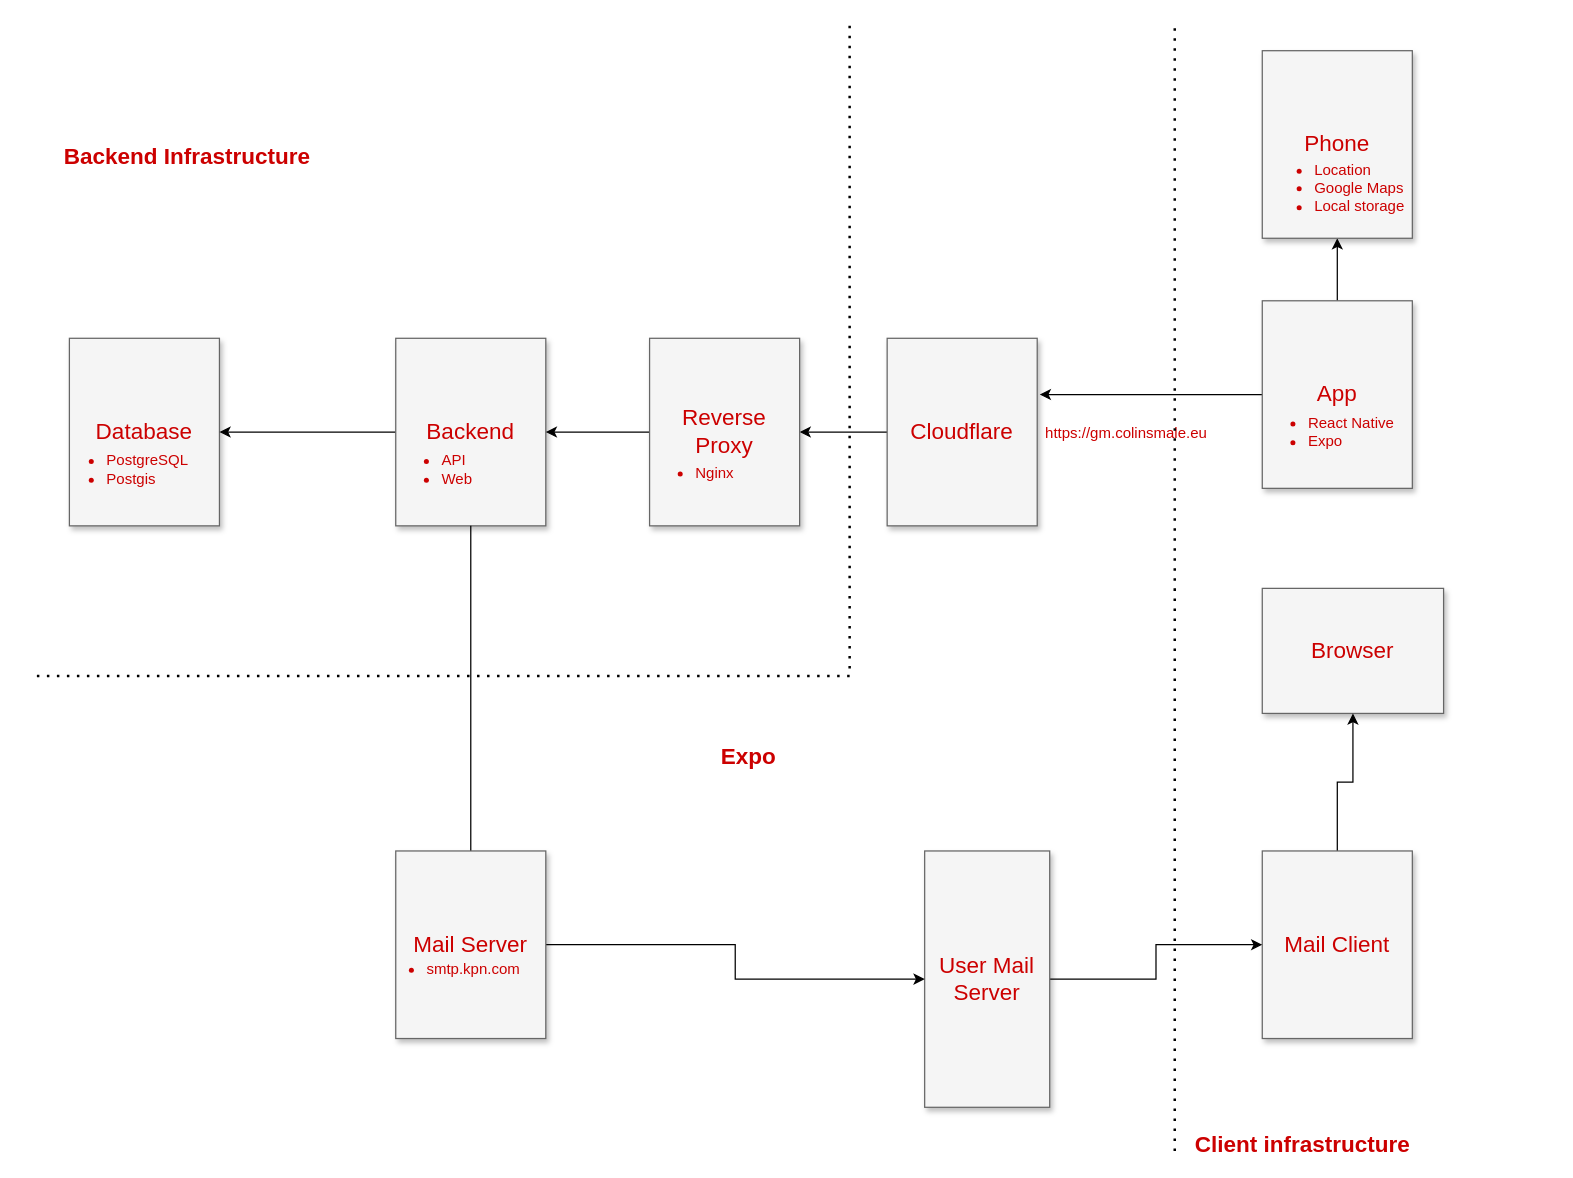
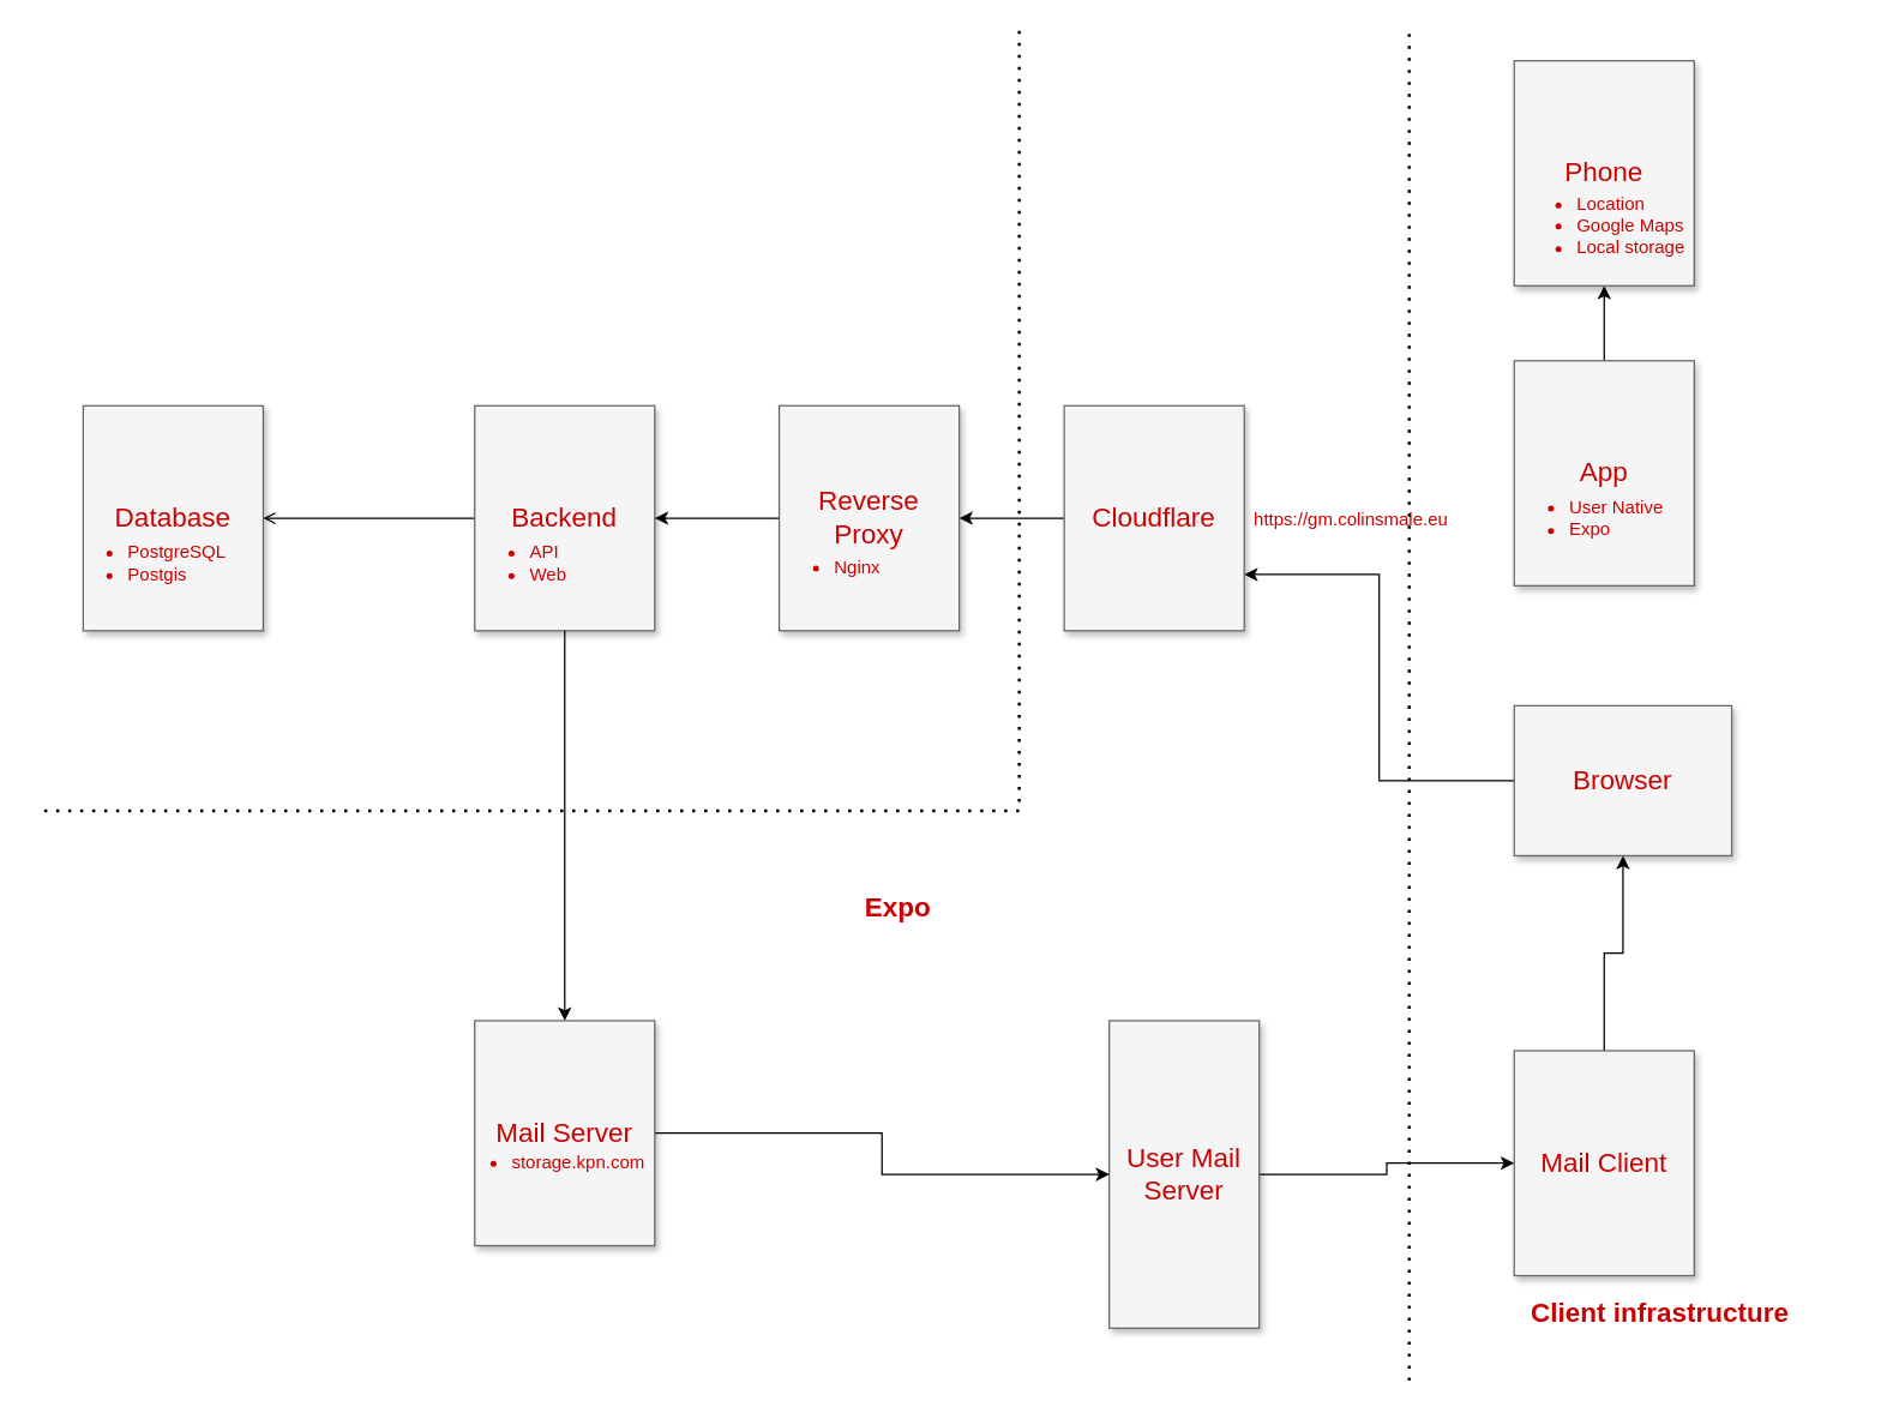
- <mxCell id="31" value="&lt;font style=&quot;font-size: 18px;&quot;&gt;&lt;b&gt;Backend Infrastructure&lt;/b&gt;&lt;/font&gt;" style="text;html=1;strokeColor=none;fillColor=none;align=center;verticalAlign=middle;whiteSpace=wrap;rounded=0;fontColor=#CC0000;" vertex="1" parent="1"><mxGeometry x="20" y="110" width="259" height="30" as="geometry" /></mxCell>
- <mxCell id="6" style="edgeStyle=orthogonalEdgeStyle;rounded=0;orthogonalLoop=1;jettySize=auto;html=1;exitX=0;exitY=0.5;exitDx=0;exitDy=0;entryX=1.017;entryY=0.3;entryDx=0;entryDy=0;entryPerimeter=0;fontColor=#CC0000;" parent="1" source="8" target="14" edge="1"><mxGeometry relative="1" as="geometry" /></mxCell>
- <mxCell id="3" style="edgeStyle=orthogonalEdgeStyle;rounded=0;orthogonalLoop=1;jettySize=auto;html=1;exitX=0;exitY=0.5;exitDx=0;exitDy=0;entryX=1;entryY=0.5;entryDx=0;entryDy=0;fontColor=#CC0000;" parent="1" source="4" target="2" edge="1"><mxGeometry relative="1" as="geometry" /></mxCell>
+ <mxCell id="3" style="edgeStyle=orthogonalEdgeStyle;rounded=0;orthogonalLoop=1;jettySize=auto;html=1;exitX=0;exitY=0.5;exitDx=0;exitDy=0;entryX=1;entryY=0.5;entryDx=0;entryDy=0;fontColor=#CC0000;endArrow=open;" parent="1" source="4" target="2" edge="1"><mxGeometry relative="1" as="geometry" /></mxCell>
- <mxCell id="22" value="&lt;ul&gt;&lt;li&gt;React Native&lt;/li&gt;&lt;li&gt;Expo&lt;/li&gt;&lt;/ul&gt;" style="text;html=1;strokeColor=none;fillColor=none;align=left;verticalAlign=middle;whiteSpace=wrap;rounded=0;fontColor=#CC0000;" parent="1" vertex="1"><mxGeometry x="1004" y="330" width="130" height="30" as="geometry" /></mxCell>
+ <mxCell id="22" value="&lt;ul&gt;&lt;li&gt;User Native&lt;/li&gt;&lt;li&gt;Expo&lt;/li&gt;&lt;/ul&gt;" style="text;html=1;strokeColor=none;fillColor=none;align=left;verticalAlign=middle;whiteSpace=wrap;rounded=0;fontColor=#CC0000;" parent="1" vertex="1"><mxGeometry x="1004" y="330" width="130" height="30" as="geometry" /></mxCell>
+ <mxCell id="9" style="edgeStyle=orthogonalEdgeStyle;rounded=0;orthogonalLoop=1;jettySize=auto;html=1;exitX=0;exitY=0.5;exitDx=0;exitDy=0;entryX=1;entryY=0.75;entryDx=0;entryDy=0;fontColor=#CC0000;" parent="1" source="10" target="14" edge="1"><mxGeometry relative="1" as="geometry" /></mxCell>
- <mxCell id="5" style="edgeStyle=orthogonalEdgeStyle;rounded=0;orthogonalLoop=1;jettySize=auto;html=1;exitX=0.5;exitY=1;exitDx=0;exitDy=0;entryX=0.5;entryY=0;entryDx=0;entryDy=0;fontColor=#CC0000;endArrow=none;" parent="1" source="4" target="28" edge="1"><mxGeometry relative="1" as="geometry"><mxPoint x="149" y="582.5" as="sourcePoint" /></mxGeometry></mxCell>
+ <mxCell id="5" style="edgeStyle=orthogonalEdgeStyle;rounded=0;orthogonalLoop=1;jettySize=auto;html=1;exitX=0.5;exitY=1;exitDx=0;exitDy=0;entryX=0.5;entryY=0;entryDx=0;entryDy=0;fontColor=#CC0000;" parent="1" source="4" target="28" edge="1"><mxGeometry relative="1" as="geometry"><mxPoint x="149" y="582.5" as="sourcePoint" /></mxGeometry></mxCell>
- <mxCell id="12" value="Mail Client" style="whiteSpace=wrap;html=1;shadow=1;fontSize=18;fillColor=#f5f5f5;strokeColor=#666666;fontColor=#CC0000;" parent="1" vertex="1"><mxGeometry x="1009" y="680" width="120" height="150" as="geometry" /></mxCell>
+ <mxCell id="12" value="Mail Client" style="whiteSpace=wrap;html=1;shadow=1;fontSize=18;fillColor=#f5f5f5;strokeColor=#666666;fontColor=#CC0000;" parent="1" vertex="1"><mxGeometry x="1009" y="700" width="120" height="150" as="geometry" /></mxCell>
- <mxCell id="30" value="&lt;ul&gt;&lt;li&gt;smtp.kpn.com&lt;/li&gt;&lt;/ul&gt;" style="text;html=1;strokeColor=none;fillColor=none;align=left;verticalAlign=middle;whiteSpace=wrap;rounded=0;fontColor=#CC0000;" parent="1" vertex="1"><mxGeometry x="299" y="760" width="130" height="30" as="geometry" /></mxCell>
+ <mxCell id="30" value="&lt;ul&gt;&lt;li&gt;storage.kpn.com&lt;/li&gt;&lt;/ul&gt;" style="text;html=1;strokeColor=none;fillColor=none;align=left;verticalAlign=middle;whiteSpace=wrap;rounded=0;fontColor=#CC0000;" parent="1" vertex="1"><mxGeometry x="299" y="760" width="130" height="30" as="geometry" /></mxCell>
- <mxCell id="33" value="&lt;span style=&quot;font-size: 18px;&quot;&gt;&lt;b&gt;Client infrastructure&lt;/b&gt;&lt;/span&gt;" style="text;html=1;strokeColor=none;fillColor=none;align=center;verticalAlign=middle;whiteSpace=wrap;rounded=0;fontColor=#CC0000;" vertex="1" parent="1"><mxGeometry x="912" y="900" width="259" height="30" as="geometry" /></mxCell>
+ <mxCell id="33" value="&lt;span style=&quot;font-size: 18px;&quot;&gt;&lt;b&gt;Client infrastructure&lt;/b&gt;&lt;/span&gt;" style="text;html=1;strokeColor=none;fillColor=none;align=center;verticalAlign=middle;whiteSpace=wrap;rounded=0;fontColor=#CC0000;" vertex="1" parent="1"><mxGeometry x="977" y="860" width="259" height="30" as="geometry" /></mxCell>
